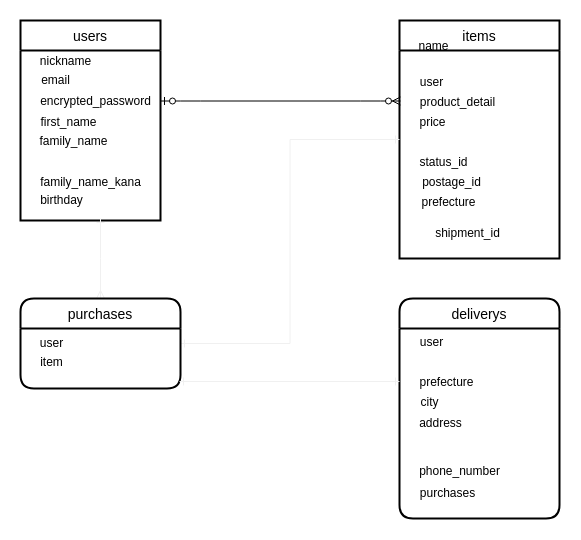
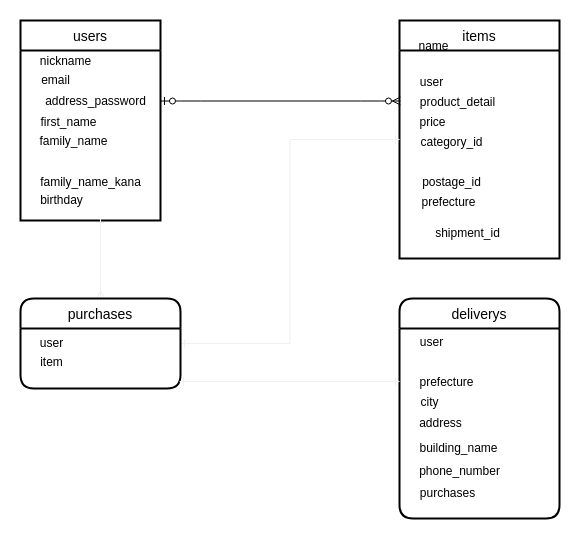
- <mxCell id="5" value="encrypted_password" style="text;html=1;align=center;verticalAlign=middle;resizable=0;points=[];autosize=1;" parent="1" vertex="1"><mxGeometry x="30" y="91" width="130" height="20" as="geometry" /></mxCell>
+ <mxCell id="5" value="address_password" style="text;html=1;align=center;verticalAlign=middle;resizable=0;points=[];autosize=1;" parent="1" vertex="1"><mxGeometry x="30" y="91" width="130" height="20" as="geometry" /></mxCell>
+ <mxCell id="15" value="category_id" style="text;html=1;align=center;verticalAlign=middle;resizable=0;points=[];autosize=1;" parent="1" vertex="1"><mxGeometry x="411" y="132" width="80" height="20" as="geometry" /></mxCell>
- <mxCell id="16" value="status_id" style="text;html=1;align=center;verticalAlign=middle;resizable=0;points=[];autosize=1;" parent="1" vertex="1"><mxGeometry x="413" y="152" width="60" height="20" as="geometry" /></mxCell>
+ <mxCell id="31" value="building_name" style="text;html=1;align=center;verticalAlign=middle;resizable=0;points=[];autosize=1;" vertex="1" parent="1"><mxGeometry x="413" y="438" width="90" height="20" as="geometry" /></mxCell>
